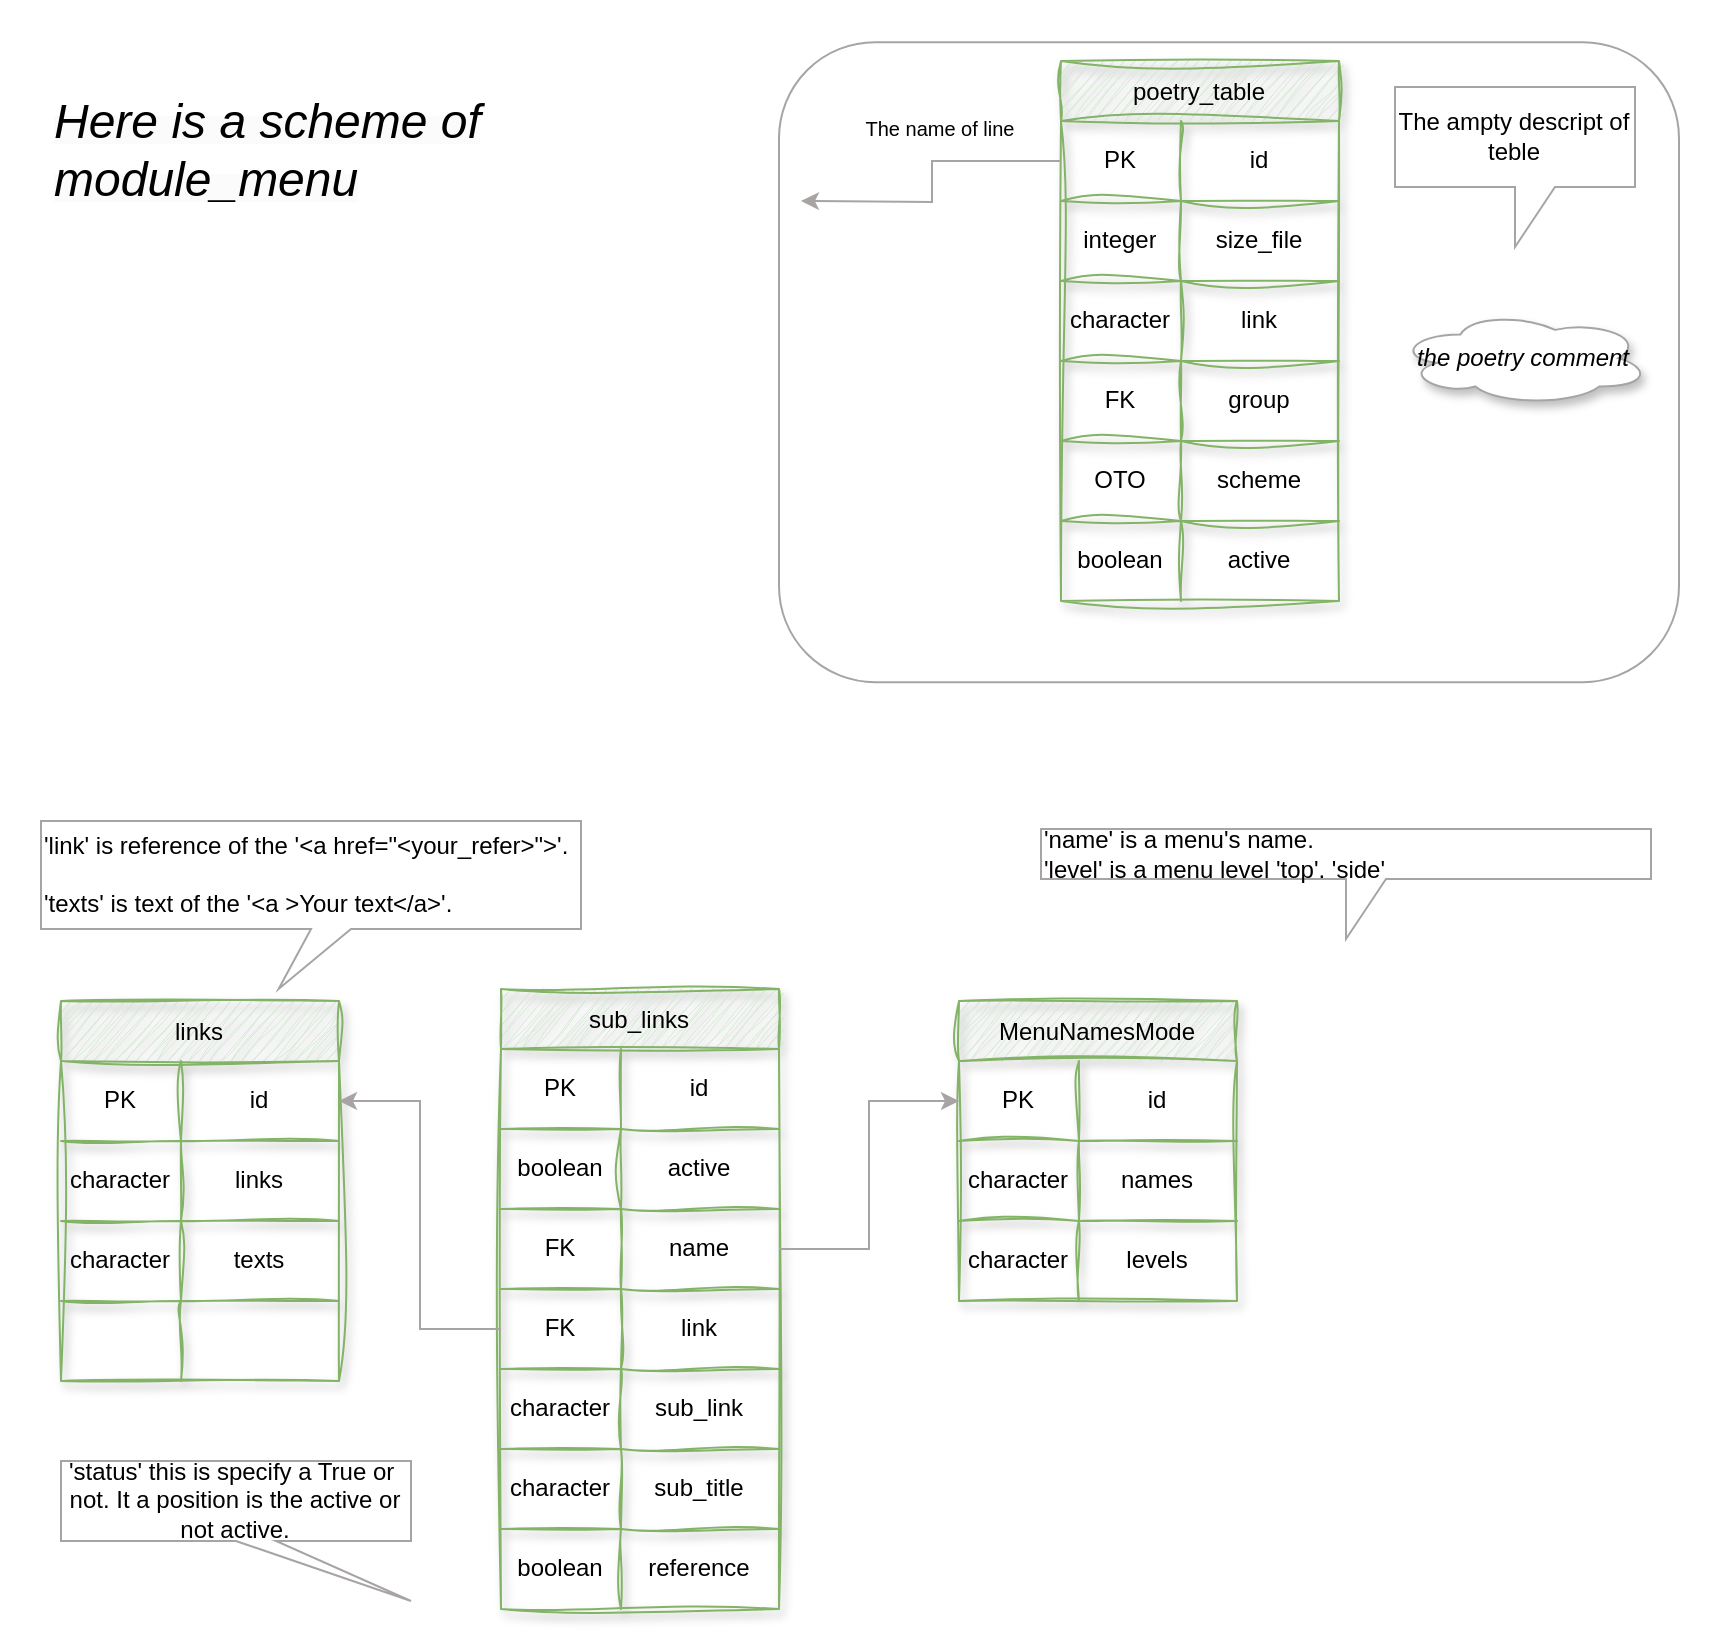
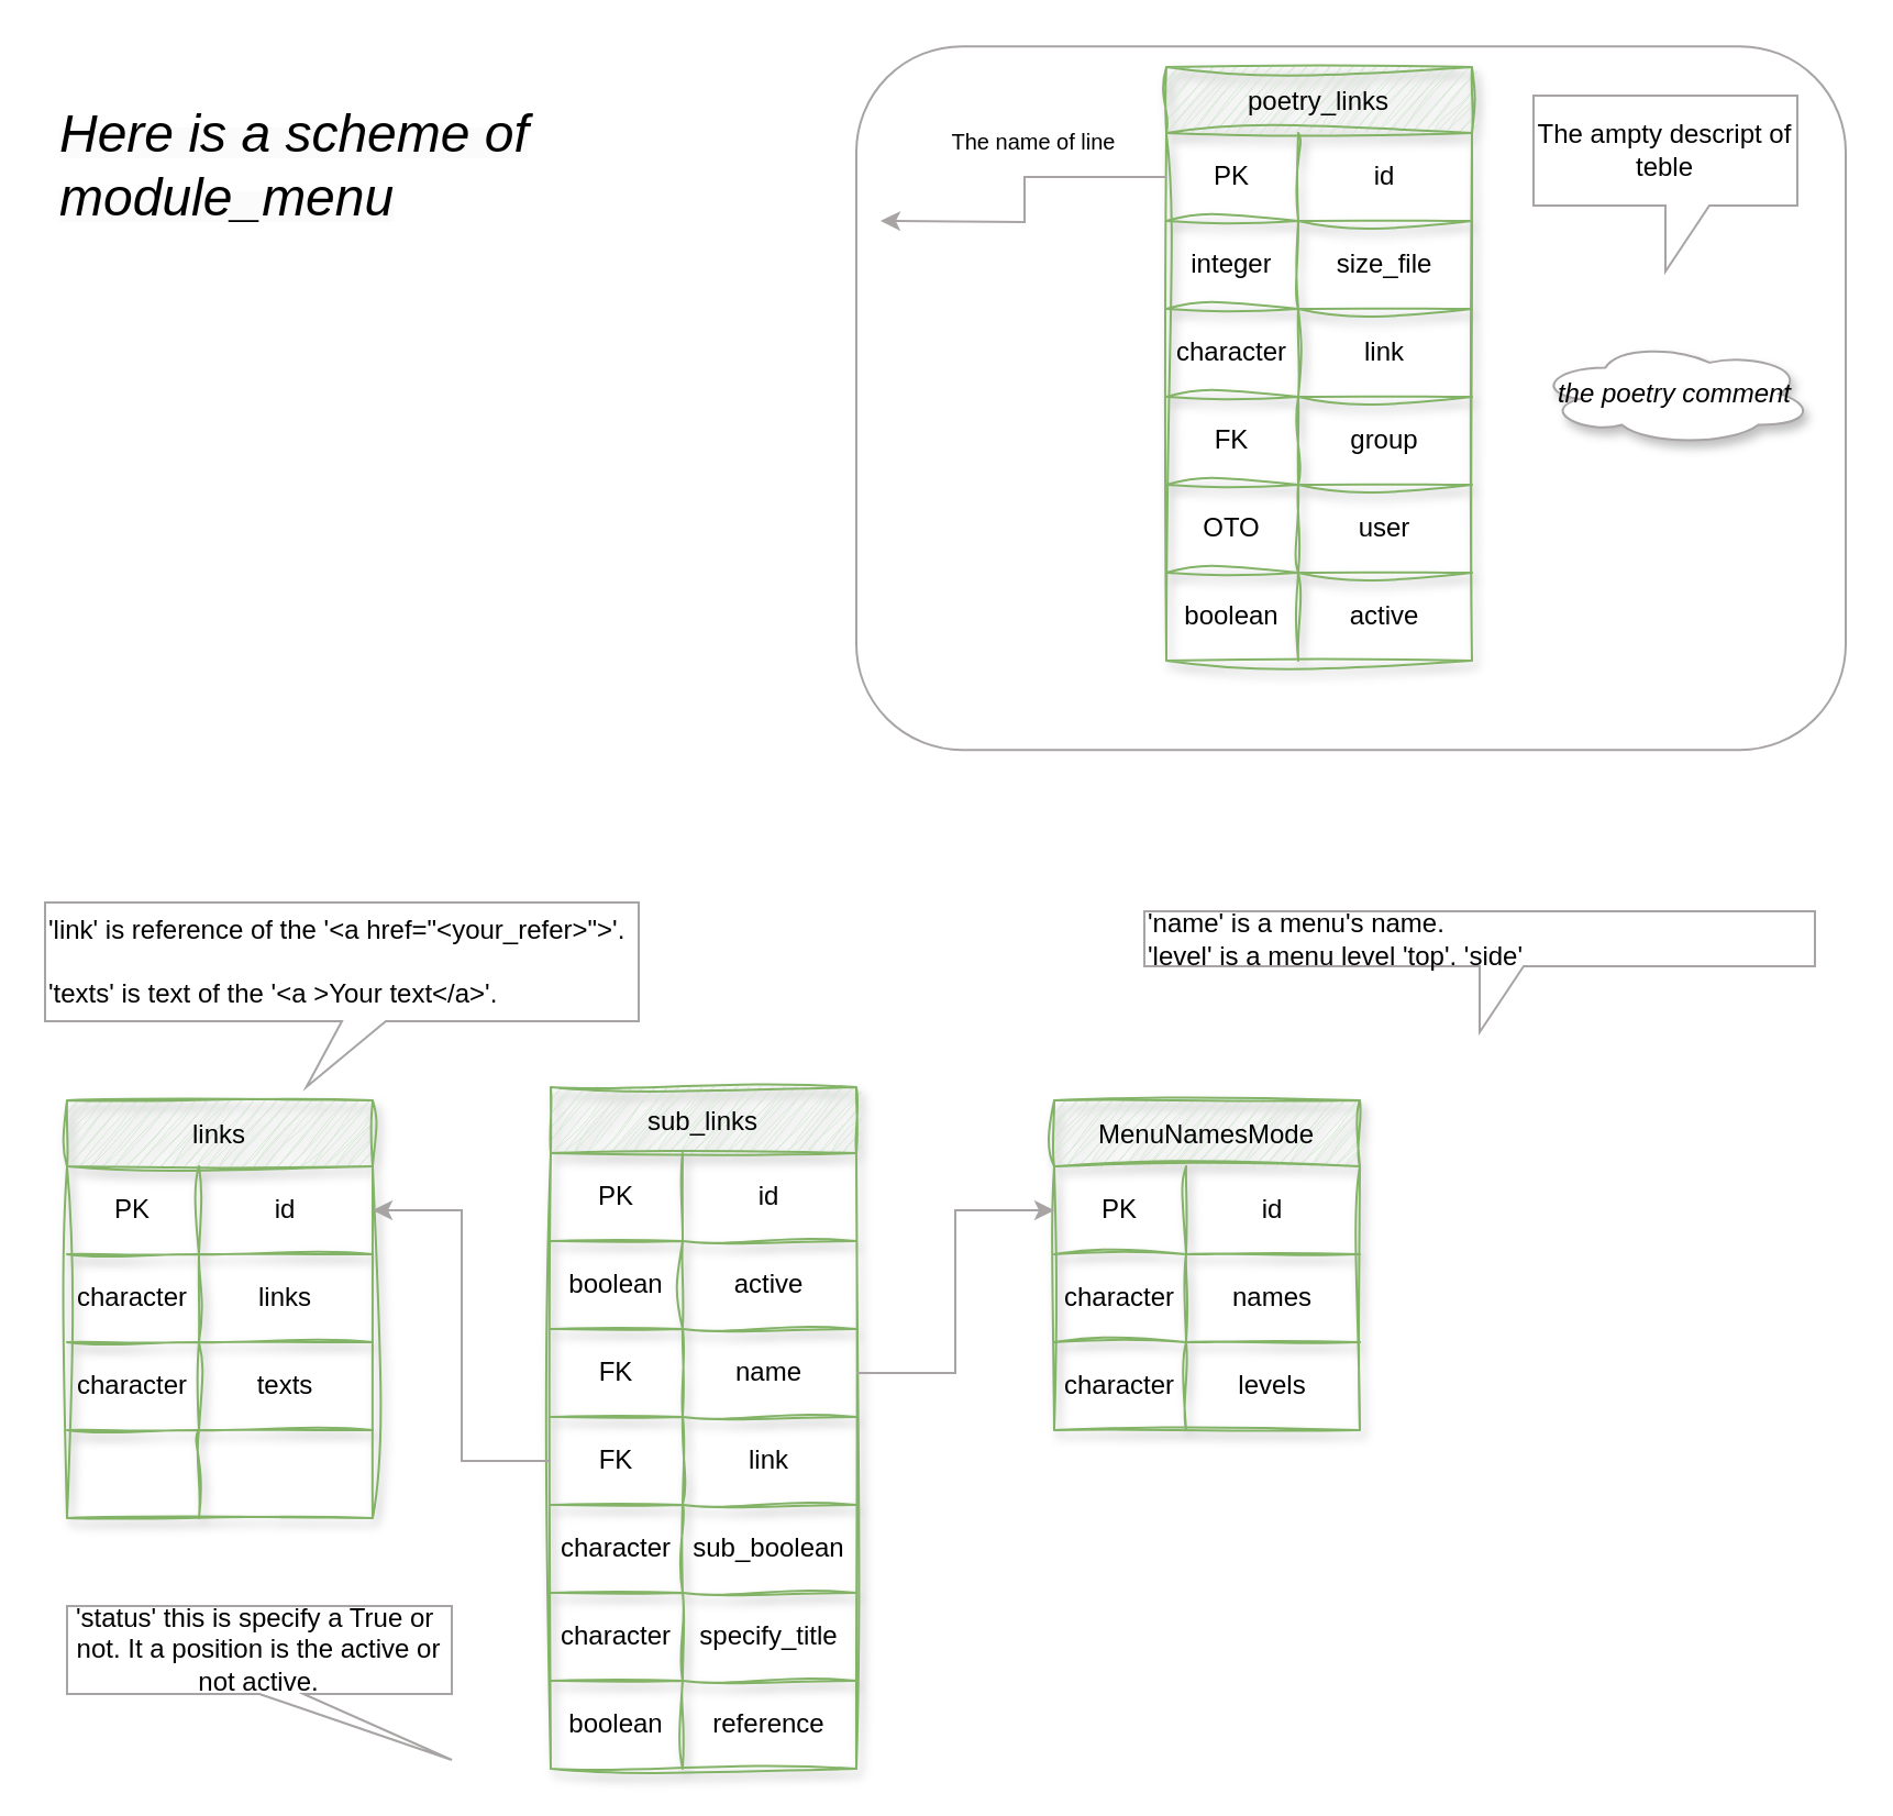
- <mxCell id="2" value="poetry_table" style="shape=table;startSize=30;container=1;collapsible=0;childLayout=tableLayout;fillColor=#d5e8d4;strokeColor=#82b366;shadow=1;sketch=1;curveFitting=1;jiggle=2;" parent="1" vertex="1"><mxGeometry x="530" y="30" width="139.0" height="270" as="geometry" /></mxCell>
+ <mxCell id="2" value="poetry_links" style="shape=table;startSize=30;container=1;collapsible=0;childLayout=tableLayout;fillColor=#d5e8d4;strokeColor=#82b366;shadow=1;sketch=1;curveFitting=1;jiggle=2;" parent="1" vertex="1"><mxGeometry x="530" y="30" width="139.0" height="270" as="geometry" /></mxCell>
- <mxCell id="17" value="scheme" style="shape=partialRectangle;html=1;whiteSpace=wrap;connectable=0;strokeColor=inherit;overflow=hidden;fillColor=none;top=0;left=0;bottom=0;right=0;pointerEvents=1;" vertex="1" parent="15"><mxGeometry x="60" width="79" height="40" as="geometry"><mxRectangle width="79" height="40" as="alternateBounds" /></mxGeometry></mxCell>
+ <mxCell id="17" value="user" style="shape=partialRectangle;html=1;whiteSpace=wrap;connectable=0;strokeColor=inherit;overflow=hidden;fillColor=none;top=0;left=0;bottom=0;right=0;pointerEvents=1;" vertex="1" parent="15"><mxGeometry x="60" width="79" height="40" as="geometry"><mxRectangle width="79" height="40" as="alternateBounds" /></mxGeometry></mxCell>
- <mxCell id="61" value="sub_link" style="shape=partialRectangle;html=1;whiteSpace=wrap;connectable=0;strokeColor=inherit;overflow=hidden;fillColor=none;top=0;left=0;bottom=0;right=0;pointerEvents=1;" vertex="1" parent="59"><mxGeometry x="60" width="79" height="40" as="geometry"><mxRectangle width="79" height="40" as="alternateBounds" /></mxGeometry></mxCell>
+ <mxCell id="61" value="sub_boolean" style="shape=partialRectangle;html=1;whiteSpace=wrap;connectable=0;strokeColor=inherit;overflow=hidden;fillColor=none;top=0;left=0;bottom=0;right=0;pointerEvents=1;" vertex="1" parent="59"><mxGeometry x="60" width="79" height="40" as="geometry"><mxRectangle width="79" height="40" as="alternateBounds" /></mxGeometry></mxCell>
- <mxCell id="64" value="sub_title" style="shape=partialRectangle;html=1;whiteSpace=wrap;connectable=0;strokeColor=inherit;overflow=hidden;fillColor=none;top=0;left=0;bottom=0;right=0;pointerEvents=1;" vertex="1" parent="62"><mxGeometry x="60" width="79" height="40" as="geometry"><mxRectangle width="79" height="40" as="alternateBounds" /></mxGeometry></mxCell>
+ <mxCell id="64" value="specify_title" style="shape=partialRectangle;html=1;whiteSpace=wrap;connectable=0;strokeColor=inherit;overflow=hidden;fillColor=none;top=0;left=0;bottom=0;right=0;pointerEvents=1;" vertex="1" parent="62"><mxGeometry x="60" width="79" height="40" as="geometry"><mxRectangle width="79" height="40" as="alternateBounds" /></mxGeometry></mxCell>
